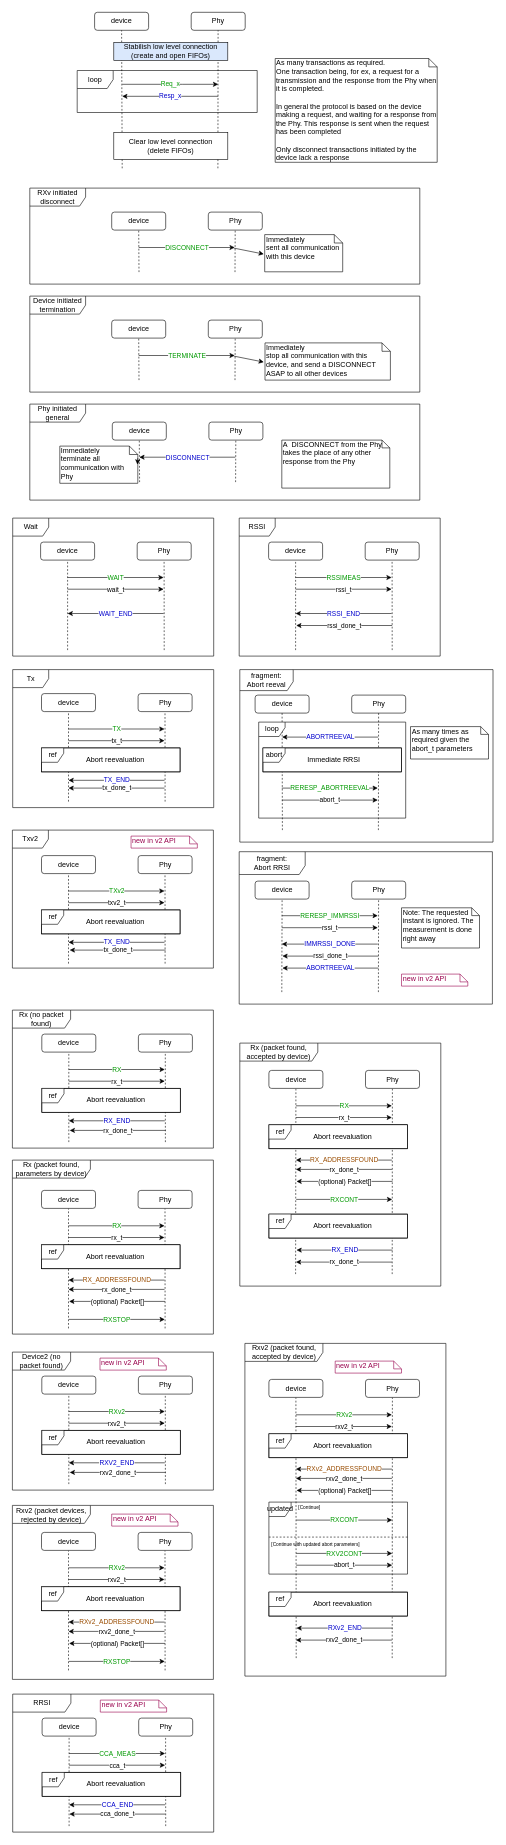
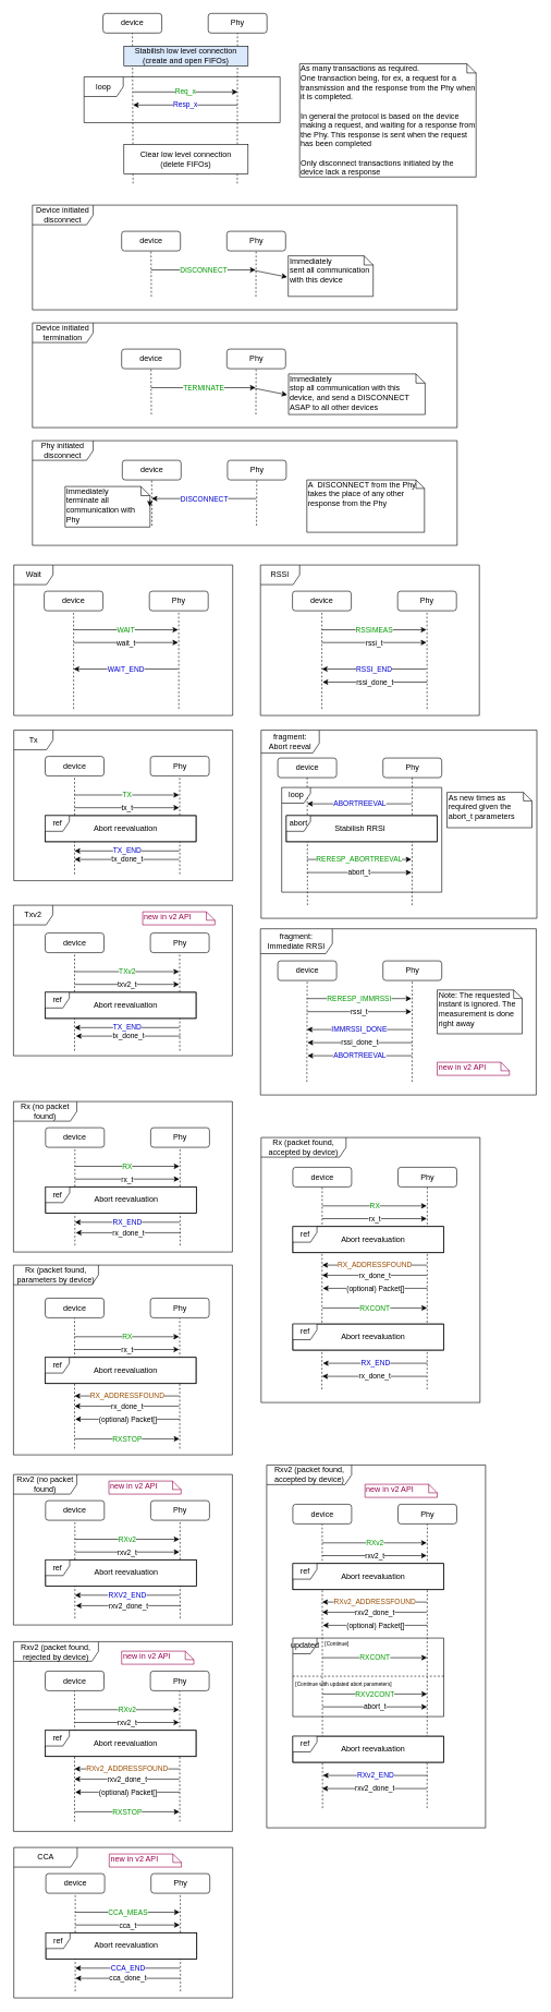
- <mxCell id="37" value="RXv initiated disconnect" style="shape=umlFrame;whiteSpace=wrap;html=1;width=93;height=30;" parent="1" vertex="1"><mxGeometry x="49" y="313" width="650" height="160" as="geometry" /></mxCell>
+ <mxCell id="37" value="Device initiated disconnect" style="shape=umlFrame;whiteSpace=wrap;html=1;width=93;height=30;" parent="1" vertex="1"><mxGeometry x="49" y="313" width="650" height="160" as="geometry" /></mxCell>
- <mxCell id="44" value="Phy initiated general" style="shape=umlFrame;whiteSpace=wrap;html=1;width=93;height=30;" parent="1" vertex="1"><mxGeometry x="49" y="673" width="650" height="160" as="geometry" /></mxCell>
+ <mxCell id="44" value="Phy initiated disconnect" style="shape=umlFrame;whiteSpace=wrap;html=1;width=93;height=30;" parent="1" vertex="1"><mxGeometry x="49" y="673" width="650" height="160" as="geometry" /></mxCell>
- <mxCell id="73" value="As many times as required given the abort_t parameters" style="shape=note;whiteSpace=wrap;html=1;size=13;verticalAlign=top;align=left;spacingTop=-6;fontColor=#000000;" parent="1" vertex="1"><mxGeometry x="683.5" y="1210.5" width="130" height="54" as="geometry" /></mxCell>
+ <mxCell id="73" value="As new times as required given the abort_t parameters" style="shape=note;whiteSpace=wrap;html=1;size=13;verticalAlign=top;align=left;spacingTop=-6;fontColor=#000000;" parent="1" vertex="1"><mxGeometry x="683.5" y="1210.5" width="130" height="54" as="geometry" /></mxCell>
- <mxCell id="134" value="Immediate RRSI" style="text;html=1;resizable=0;points=[];autosize=1;align=left;verticalAlign=top;spacingTop=-4;fontColor=#000000;" parent="1" vertex="1"><mxGeometry x="510" y="1255.5" width="110" height="20" as="geometry" /></mxCell>
+ <mxCell id="134" value="Stabilish RRSI" style="text;html=1;resizable=0;points=[];autosize=1;align=left;verticalAlign=top;spacingTop=-4;fontColor=#000000;" parent="1" vertex="1"><mxGeometry x="510" y="1255.5" width="110" height="20" as="geometry" /></mxCell>
- <mxCell id="139" value="fragment:&lt;br&gt;Abort RRSI" style="shape=umlFrame;whiteSpace=wrap;html=1;width=110;height=38;" parent="1" vertex="1"><mxGeometry x="398" y="1419" width="422" height="254" as="geometry" /></mxCell>
+ <mxCell id="139" value="fragment:&lt;br&gt;Immediate RRSI" style="shape=umlFrame;whiteSpace=wrap;html=1;width=110;height=38;" parent="1" vertex="1"><mxGeometry x="398" y="1419" width="422" height="254" as="geometry" /></mxCell>
- <mxCell id="168" value="Device2 (no packet found)" style="shape=umlFrame;whiteSpace=wrap;html=1;width=97;height=30;" parent="1" vertex="1"><mxGeometry x="20" y="2253" width="335" height="230" as="geometry" /></mxCell>
+ <mxCell id="168" value="Rxv2 (no packet found)" style="shape=umlFrame;whiteSpace=wrap;html=1;width=97;height=30;" parent="1" vertex="1"><mxGeometry x="20" y="2253" width="335" height="230" as="geometry" /></mxCell>
- <mxCell id="172" value="Rxv2 (packet devices, rejected by device)" style="shape=umlFrame;whiteSpace=wrap;html=1;width=130;height=30;" parent="1" vertex="1"><mxGeometry x="20" y="2508.5" width="335" height="290" as="geometry" /></mxCell>
+ <mxCell id="172" value="Rxv2 (packet found, rejected by device)" style="shape=umlFrame;whiteSpace=wrap;html=1;width=130;height=30;" parent="1" vertex="1"><mxGeometry x="20" y="2508.5" width="335" height="290" as="geometry" /></mxCell>
- <mxCell id="205" value="RRSI" style="shape=umlFrame;whiteSpace=wrap;html=1;width=97;height=30;" parent="1" vertex="1"><mxGeometry x="20.5" y="2823" width="335" height="230" as="geometry" /></mxCell>
+ <mxCell id="205" value="CCA" style="shape=umlFrame;whiteSpace=wrap;html=1;width=97;height=30;" parent="1" vertex="1"><mxGeometry x="20.5" y="2823" width="335" height="230" as="geometry" /></mxCell>
